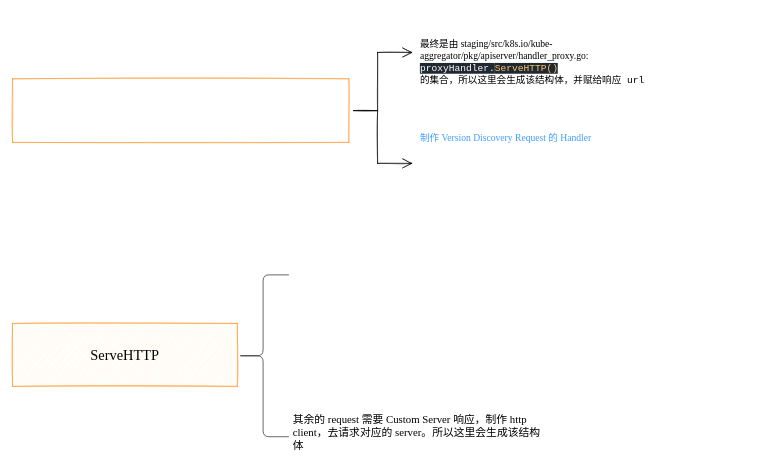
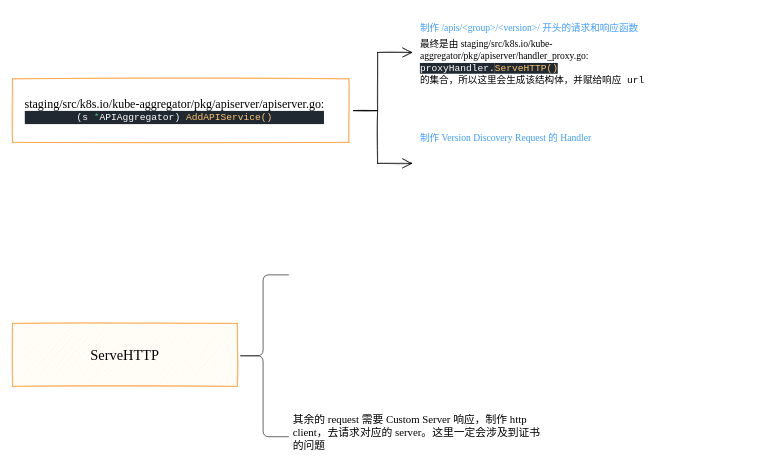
+ <mxCell id="5" value="制作 /apis/&amp;lt;group&amp;gt;/&amp;lt;version&amp;gt;/ 开头的请求和响应函数" style="text;strokeColor=none;fillColor=none;html=1;align=left;verticalAlign=middle;whiteSpace=wrap;rounded=0;sketch=1;hachureGap=4;fontFamily=Lucida Console;fontSize=16;fontColor=#409EFF;" vertex="1" parent="2"><mxGeometry x="11" y="9" width="453" height="31" as="geometry" /></mxCell>
+ <mxCell id="8" value="staging/src/k8s.io/kube-aggregator/pkg/apiserver/apiserver.go:&lt;br&gt;&lt;div style=&quot;color: rgb(255 , 255 , 255) ; background-color: rgb(32 , 40 , 49) ; font-family: &amp;#34;jetbrains mono&amp;#34; , &amp;#34;consolas&amp;#34; , &amp;#34;courier new&amp;#34; , monospace ; font-size: 16px ; line-height: 22px&quot;&gt;&lt;div style=&quot;line-height: 22px&quot;&gt;(s &lt;span style=&quot;color: #40bf77&quot;&gt;*&lt;/span&gt;APIAggregator) &lt;span style=&quot;color: #ffc66d&quot;&gt;AddAPIService()&lt;/span&gt;&lt;/div&gt;&lt;/div&gt;" style="text;strokeColor=none;fillColor=none;html=1;align=center;verticalAlign=middle;whiteSpace=wrap;rounded=0;sketch=1;hachureGap=4;fontFamily=Lucida Console;fontSize=20;" vertex="1" parent="6"><mxGeometry x="9" y="12" width="523" height="80" as="geometry" /></mxCell>
- <mxCell id="16" value="其余的 request 需要 Custom Server 响应，制作 http client，去请求对应的 server。所以这里会生成该结构体" style="text;strokeColor=none;fillColor=none;html=1;align=left;verticalAlign=middle;whiteSpace=wrap;rounded=0;labelBackgroundColor=none;sketch=0;hachureGap=4;fontFamily=Lucida Console;fontSize=18;fontColor=#000000;" vertex="1" parent="1"><mxGeometry x="486" y="682" width="420" height="80" as="geometry" /></mxCell>
+ <mxCell id="16" value="其余的 request 需要 Custom Server 响应，制作 http client，去请求对应的 server。这里一定会涉及到证书的问题" style="text;strokeColor=none;fillColor=none;html=1;align=left;verticalAlign=middle;whiteSpace=wrap;rounded=0;labelBackgroundColor=none;sketch=0;hachureGap=4;fontFamily=Lucida Console;fontSize=18;fontColor=#000000;" vertex="1" parent="1"><mxGeometry x="486" y="682" width="420" height="80" as="geometry" /></mxCell>
